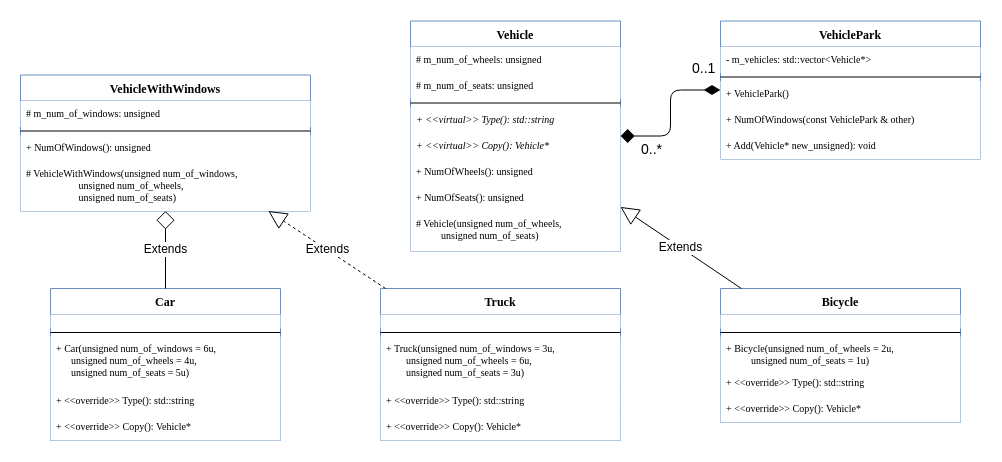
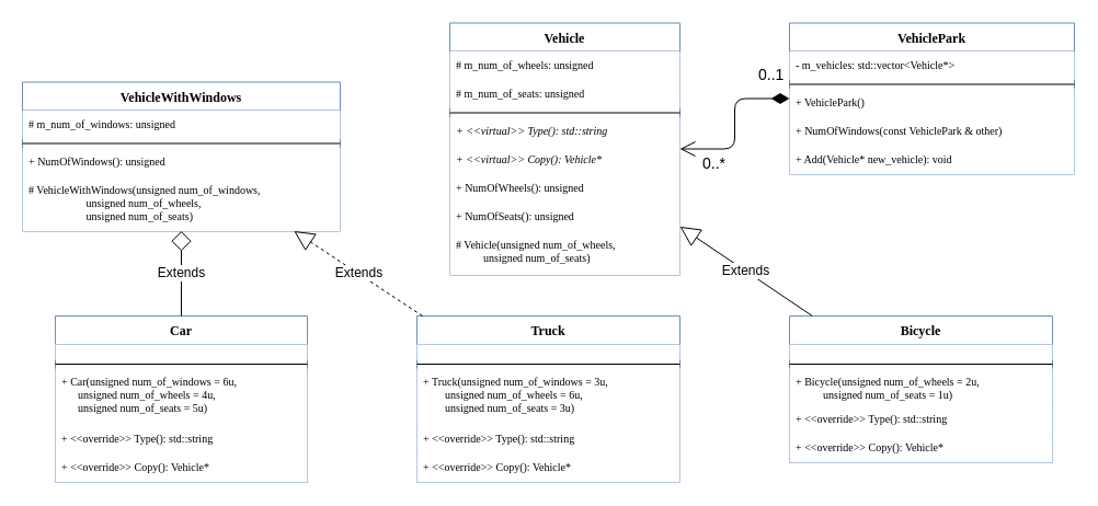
- <mxCell id="40" value="&lt;font style=&quot;font-size: 14px&quot;&gt;0..1&lt;/font&gt;" style="endArrow=diamond;html=1;endSize=12;startArrow=diamondThin;startSize=14;startFill=1;edgeStyle=orthogonalEdgeStyle;align=left;verticalAlign=bottom;fontFamily=Helvetica;fontSize=12;" parent="1" source="34" target="2" edge="1"><mxGeometry x="-0.589" y="-11" relative="1" as="geometry"><mxPoint x="630" y="194.5" as="sourcePoint" /><mxPoint x="790" y="194.5" as="targetPoint" /><mxPoint as="offset" /></mxGeometry></mxCell>
+ <mxCell id="40" value="&lt;font style=&quot;font-size: 14px&quot;&gt;0..1&lt;/font&gt;" style="endArrow=open;html=1;endSize=12;startArrow=diamondThin;startSize=14;startFill=1;edgeStyle=orthogonalEdgeStyle;align=left;verticalAlign=bottom;fontFamily=Helvetica;fontSize=12;" parent="1" source="34" target="2" edge="1"><mxGeometry x="-0.589" y="-11" relative="1" as="geometry"><mxPoint x="630" y="194.5" as="sourcePoint" /><mxPoint x="790" y="194.5" as="targetPoint" /><mxPoint as="offset" /></mxGeometry></mxCell>
- <mxCell id="39" value="+ Add(Vehicle* new_unsigned): void" style="text;strokeColor=none;fillColor=#ffffff;align=left;verticalAlign=top;spacingLeft=4;spacingRight=4;overflow=hidden;rotatable=0;points=[[0,0.5],[1,0.5]];portConstraint=eastwest;fontFamily=Lucida Console;fontSize=10;" parent="34" vertex="1"><mxGeometry y="112" width="260" height="26" as="geometry" /></mxCell>
+ <mxCell id="39" value="+ Add(Vehicle* new_vehicle): void" style="text;strokeColor=none;fillColor=#ffffff;align=left;verticalAlign=top;spacingLeft=4;spacingRight=4;overflow=hidden;rotatable=0;points=[[0,0.5],[1,0.5]];portConstraint=eastwest;fontFamily=Lucida Console;fontSize=10;" parent="34" vertex="1"><mxGeometry y="112" width="260" height="26" as="geometry" /></mxCell>
